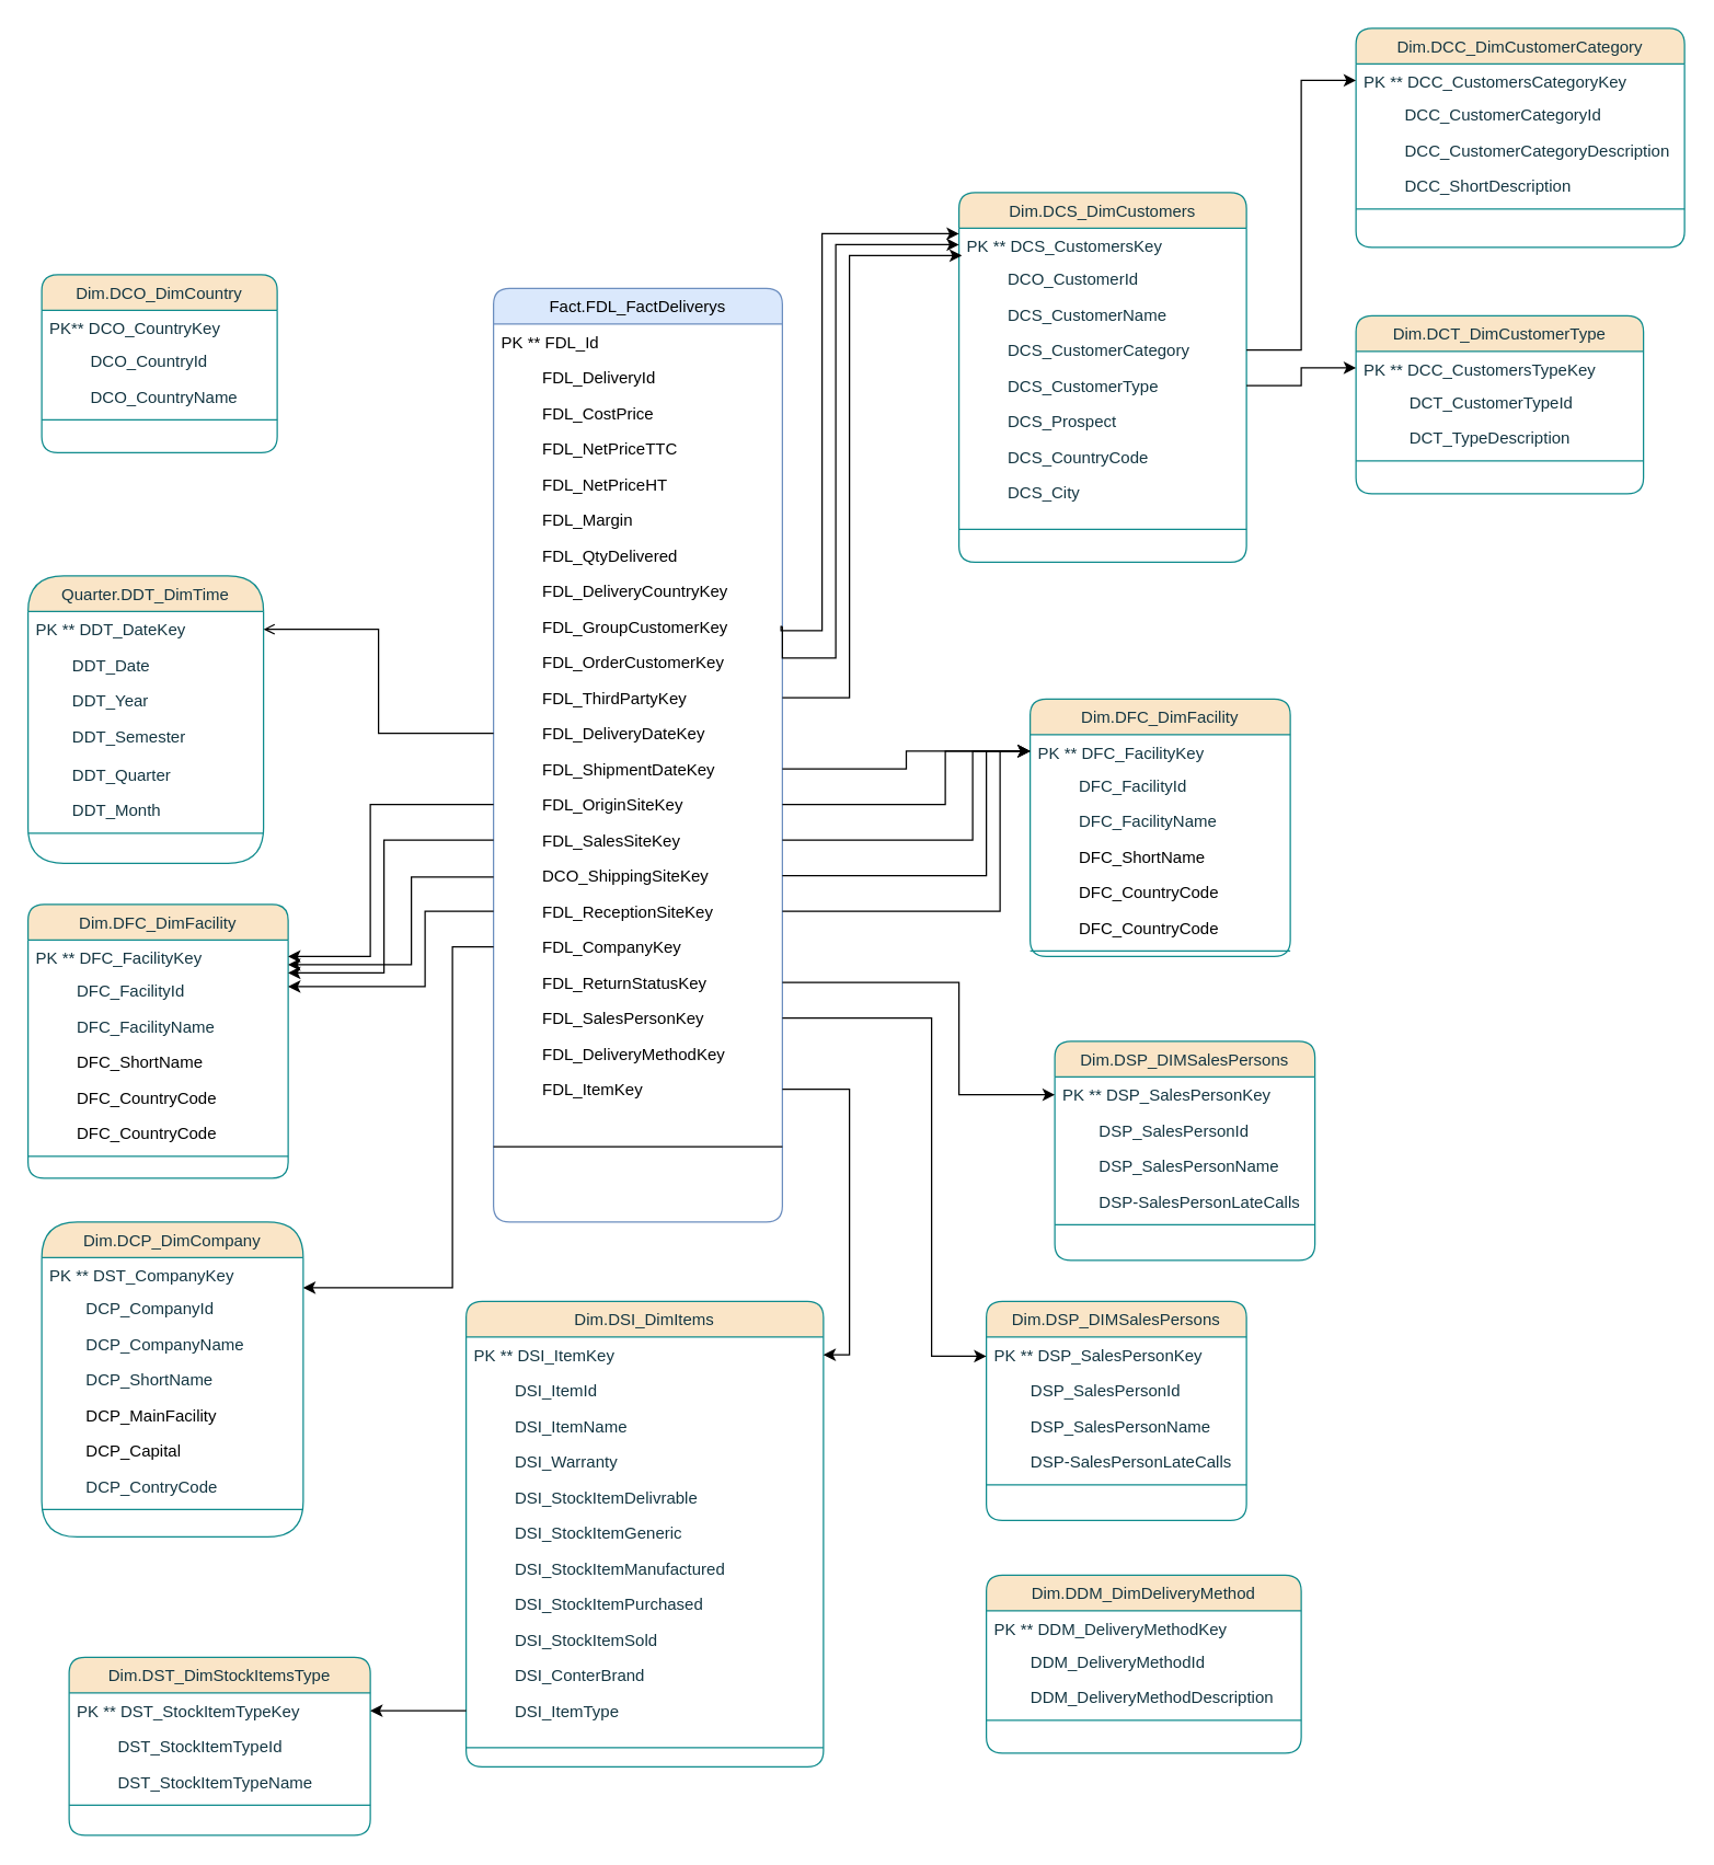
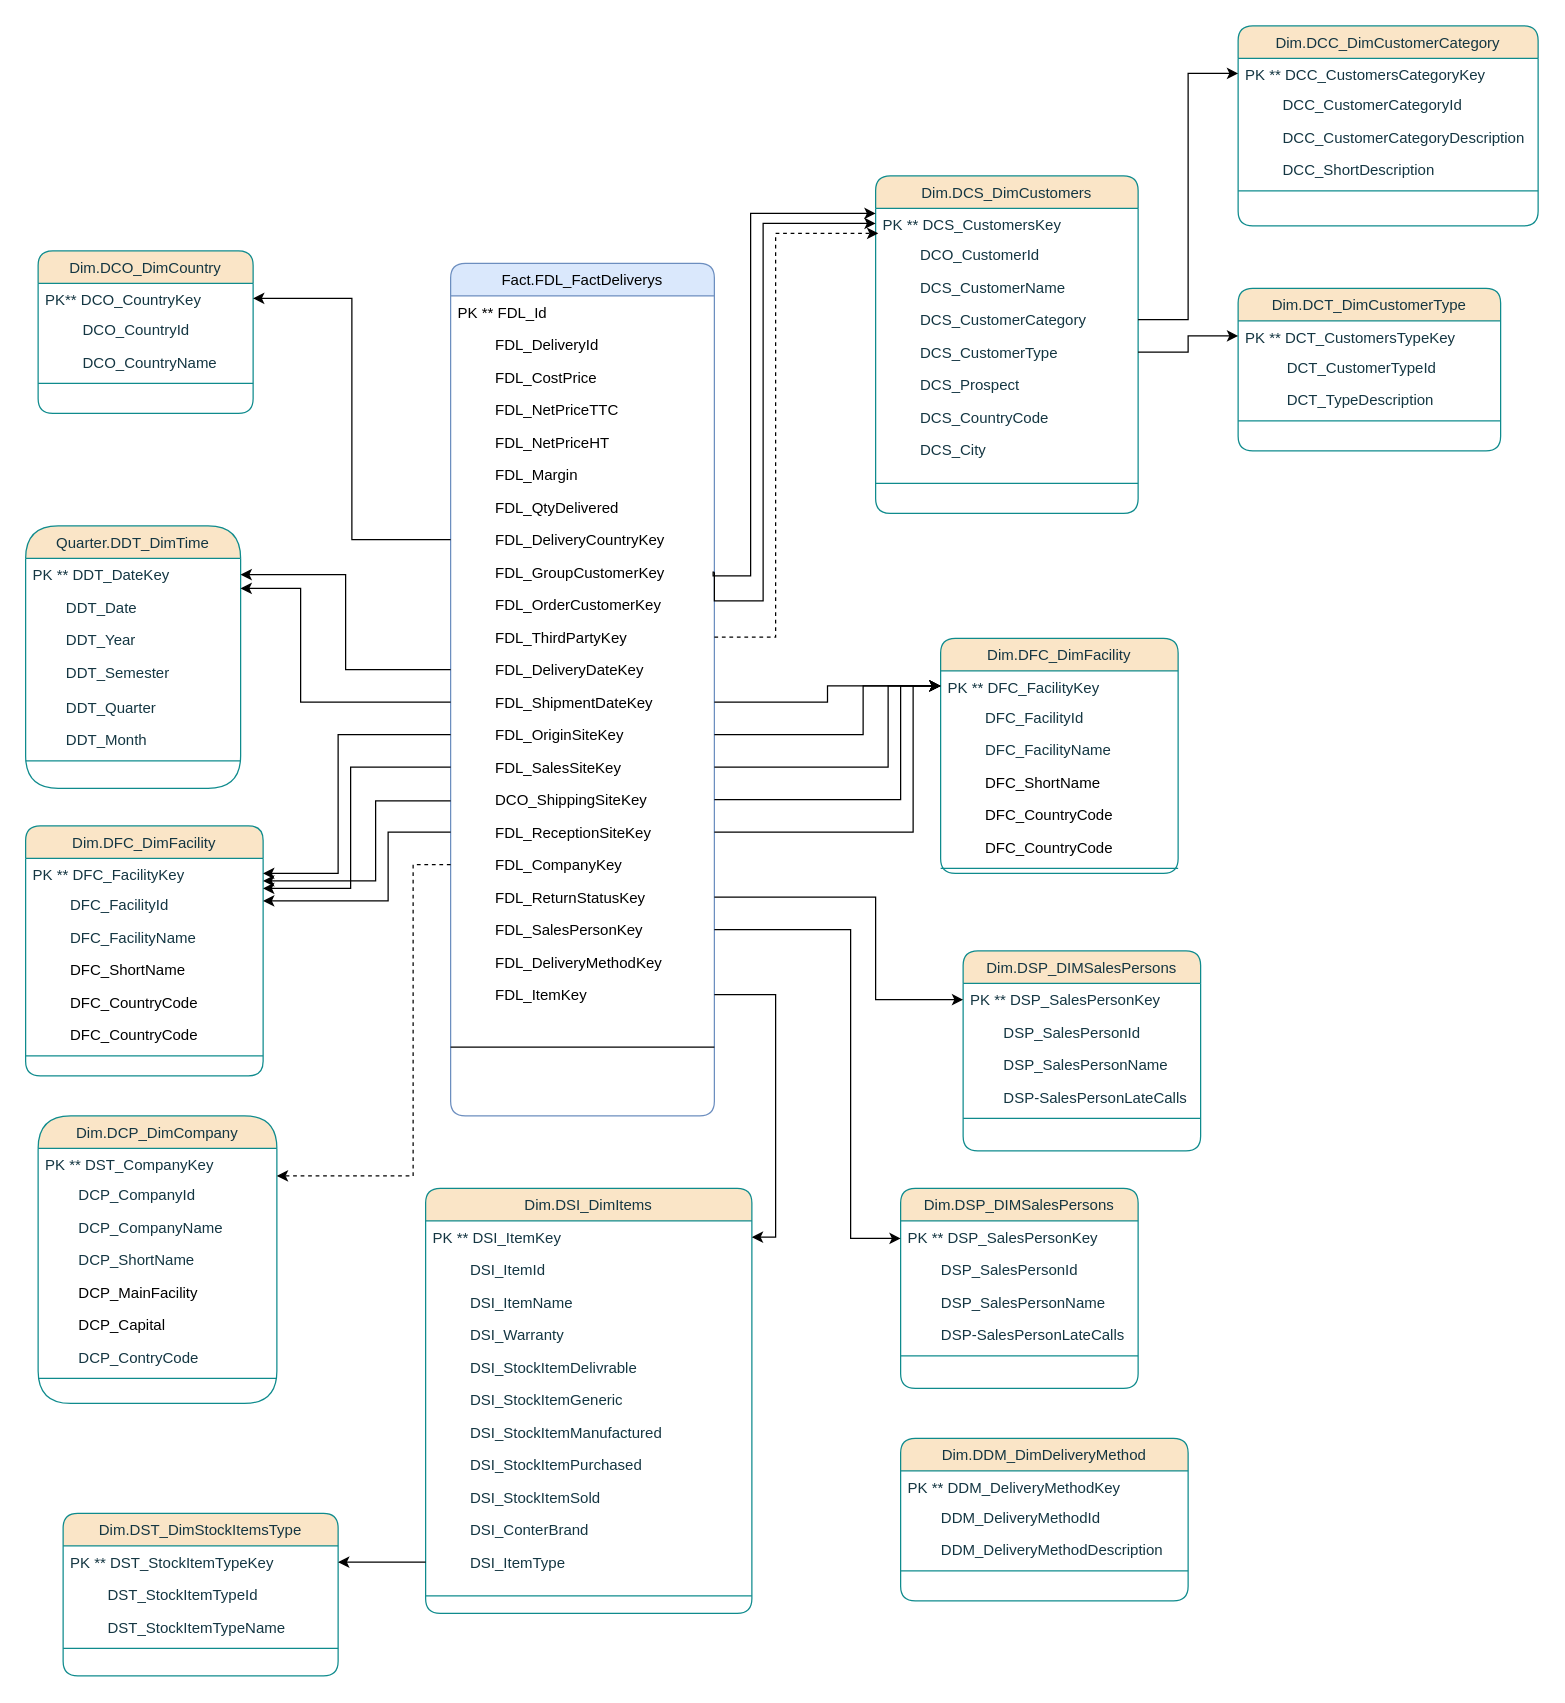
- <mxCell id="117" value="PK ** DCC_CustomersTypeKey" style="text;align=left;verticalAlign=top;spacingLeft=4;spacingRight=4;overflow=hidden;rotatable=0;points=[[0,0.5],[1,0.5]];portConstraint=eastwest;labelBackgroundColor=none;fontColor=#143642;rounded=1;" vertex="1" parent="116"><mxGeometry y="26" width="210" height="24" as="geometry" /></mxCell>
+ <mxCell id="117" value="PK ** DCT_CustomersTypeKey" style="text;align=left;verticalAlign=top;spacingLeft=4;spacingRight=4;overflow=hidden;rotatable=0;points=[[0,0.5],[1,0.5]];portConstraint=eastwest;labelBackgroundColor=none;fontColor=#143642;rounded=1;" vertex="1" parent="116"><mxGeometry y="26" width="210" height="24" as="geometry" /></mxCell>
- <mxCell id="123" style="edgeStyle=orthogonalEdgeStyle;rounded=0;orthogonalLoop=1;jettySize=auto;html=1;entryX=0.01;entryY=0.833;entryDx=0;entryDy=0;entryPerimeter=0;exitX=1;exitY=0.5;exitDx=0;exitDy=0;" edge="1" parent="1" source="13" target="101"><mxGeometry relative="1" as="geometry"><Array as="points"><mxPoint x="620" y="509" /><mxPoint x="620" y="186" /></Array></mxGeometry></mxCell>
+ <mxCell id="123" style="edgeStyle=orthogonalEdgeStyle;rounded=0;orthogonalLoop=1;jettySize=auto;html=1;entryX=0.01;entryY=0.833;entryDx=0;entryDy=0;entryPerimeter=0;exitX=1;exitY=0.5;exitDx=0;exitDy=0;dashed=1;" edge="1" parent="1" source="13" target="101"><mxGeometry relative="1" as="geometry"><Array as="points"><mxPoint x="620" y="509" /><mxPoint x="620" y="186" /></Array></mxGeometry></mxCell>
+ <mxCell id="136" style="edgeStyle=orthogonalEdgeStyle;rounded=0;orthogonalLoop=1;jettySize=auto;html=1;" edge="1" parent="1" source="10" target="132"><mxGeometry relative="1" as="geometry" /></mxCell>
- <mxCell id="34" style="edgeStyle=orthogonalEdgeStyle;rounded=0;orthogonalLoop=1;jettySize=auto;html=1;endArrow=open;" edge="1" parent="1" source="14" target="27"><mxGeometry relative="1" as="geometry" /></mxCell>
+ <mxCell id="34" style="edgeStyle=orthogonalEdgeStyle;rounded=0;orthogonalLoop=1;jettySize=auto;html=1;" edge="1" parent="1" source="14" target="27"><mxGeometry relative="1" as="geometry" /></mxCell>
+ <mxCell id="35" style="edgeStyle=orthogonalEdgeStyle;rounded=0;orthogonalLoop=1;jettySize=auto;html=1;" edge="1" parent="1" source="15" target="27"><mxGeometry relative="1" as="geometry"><Array as="points"><mxPoint x="240" y="561" /><mxPoint x="240" y="470" /></Array></mxGeometry></mxCell>
- <mxCell id="57" style="edgeStyle=orthogonalEdgeStyle;rounded=0;orthogonalLoop=1;jettySize=auto;html=1;" edge="1" parent="1" source="20" target="49"><mxGeometry relative="1" as="geometry"><Array as="points"><mxPoint x="330" y="691" /><mxPoint x="330" y="940" /></Array></mxGeometry></mxCell>
+ <mxCell id="57" style="edgeStyle=orthogonalEdgeStyle;rounded=0;orthogonalLoop=1;jettySize=auto;html=1;dashed=1;" edge="1" parent="1" source="20" target="49"><mxGeometry relative="1" as="geometry"><Array as="points"><mxPoint x="330" y="691" /><mxPoint x="330" y="940" /></Array></mxGeometry></mxCell>
